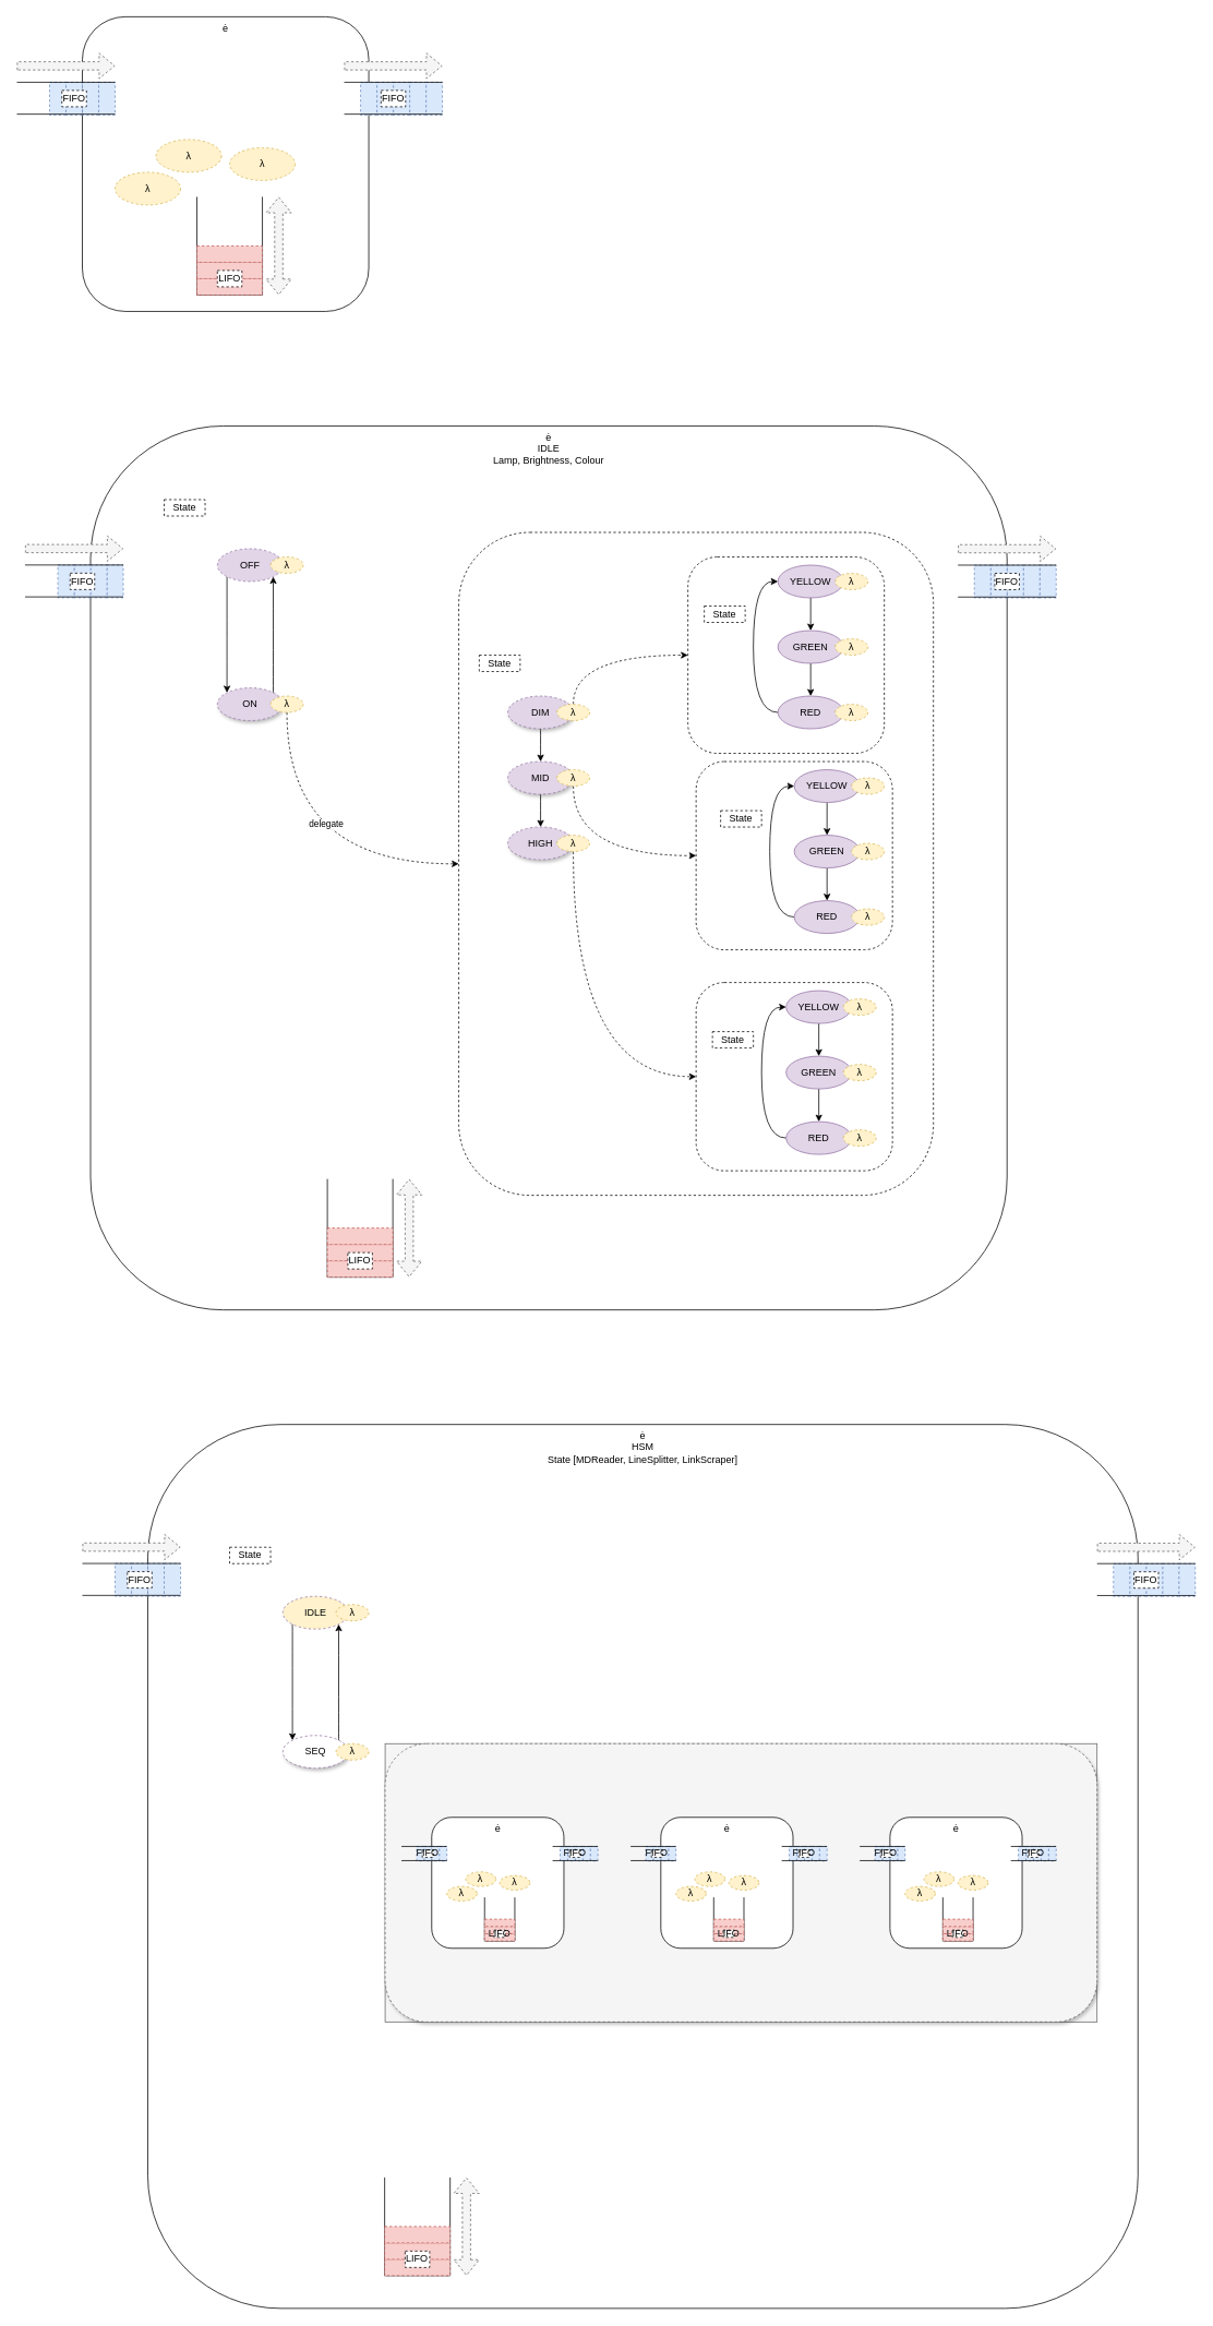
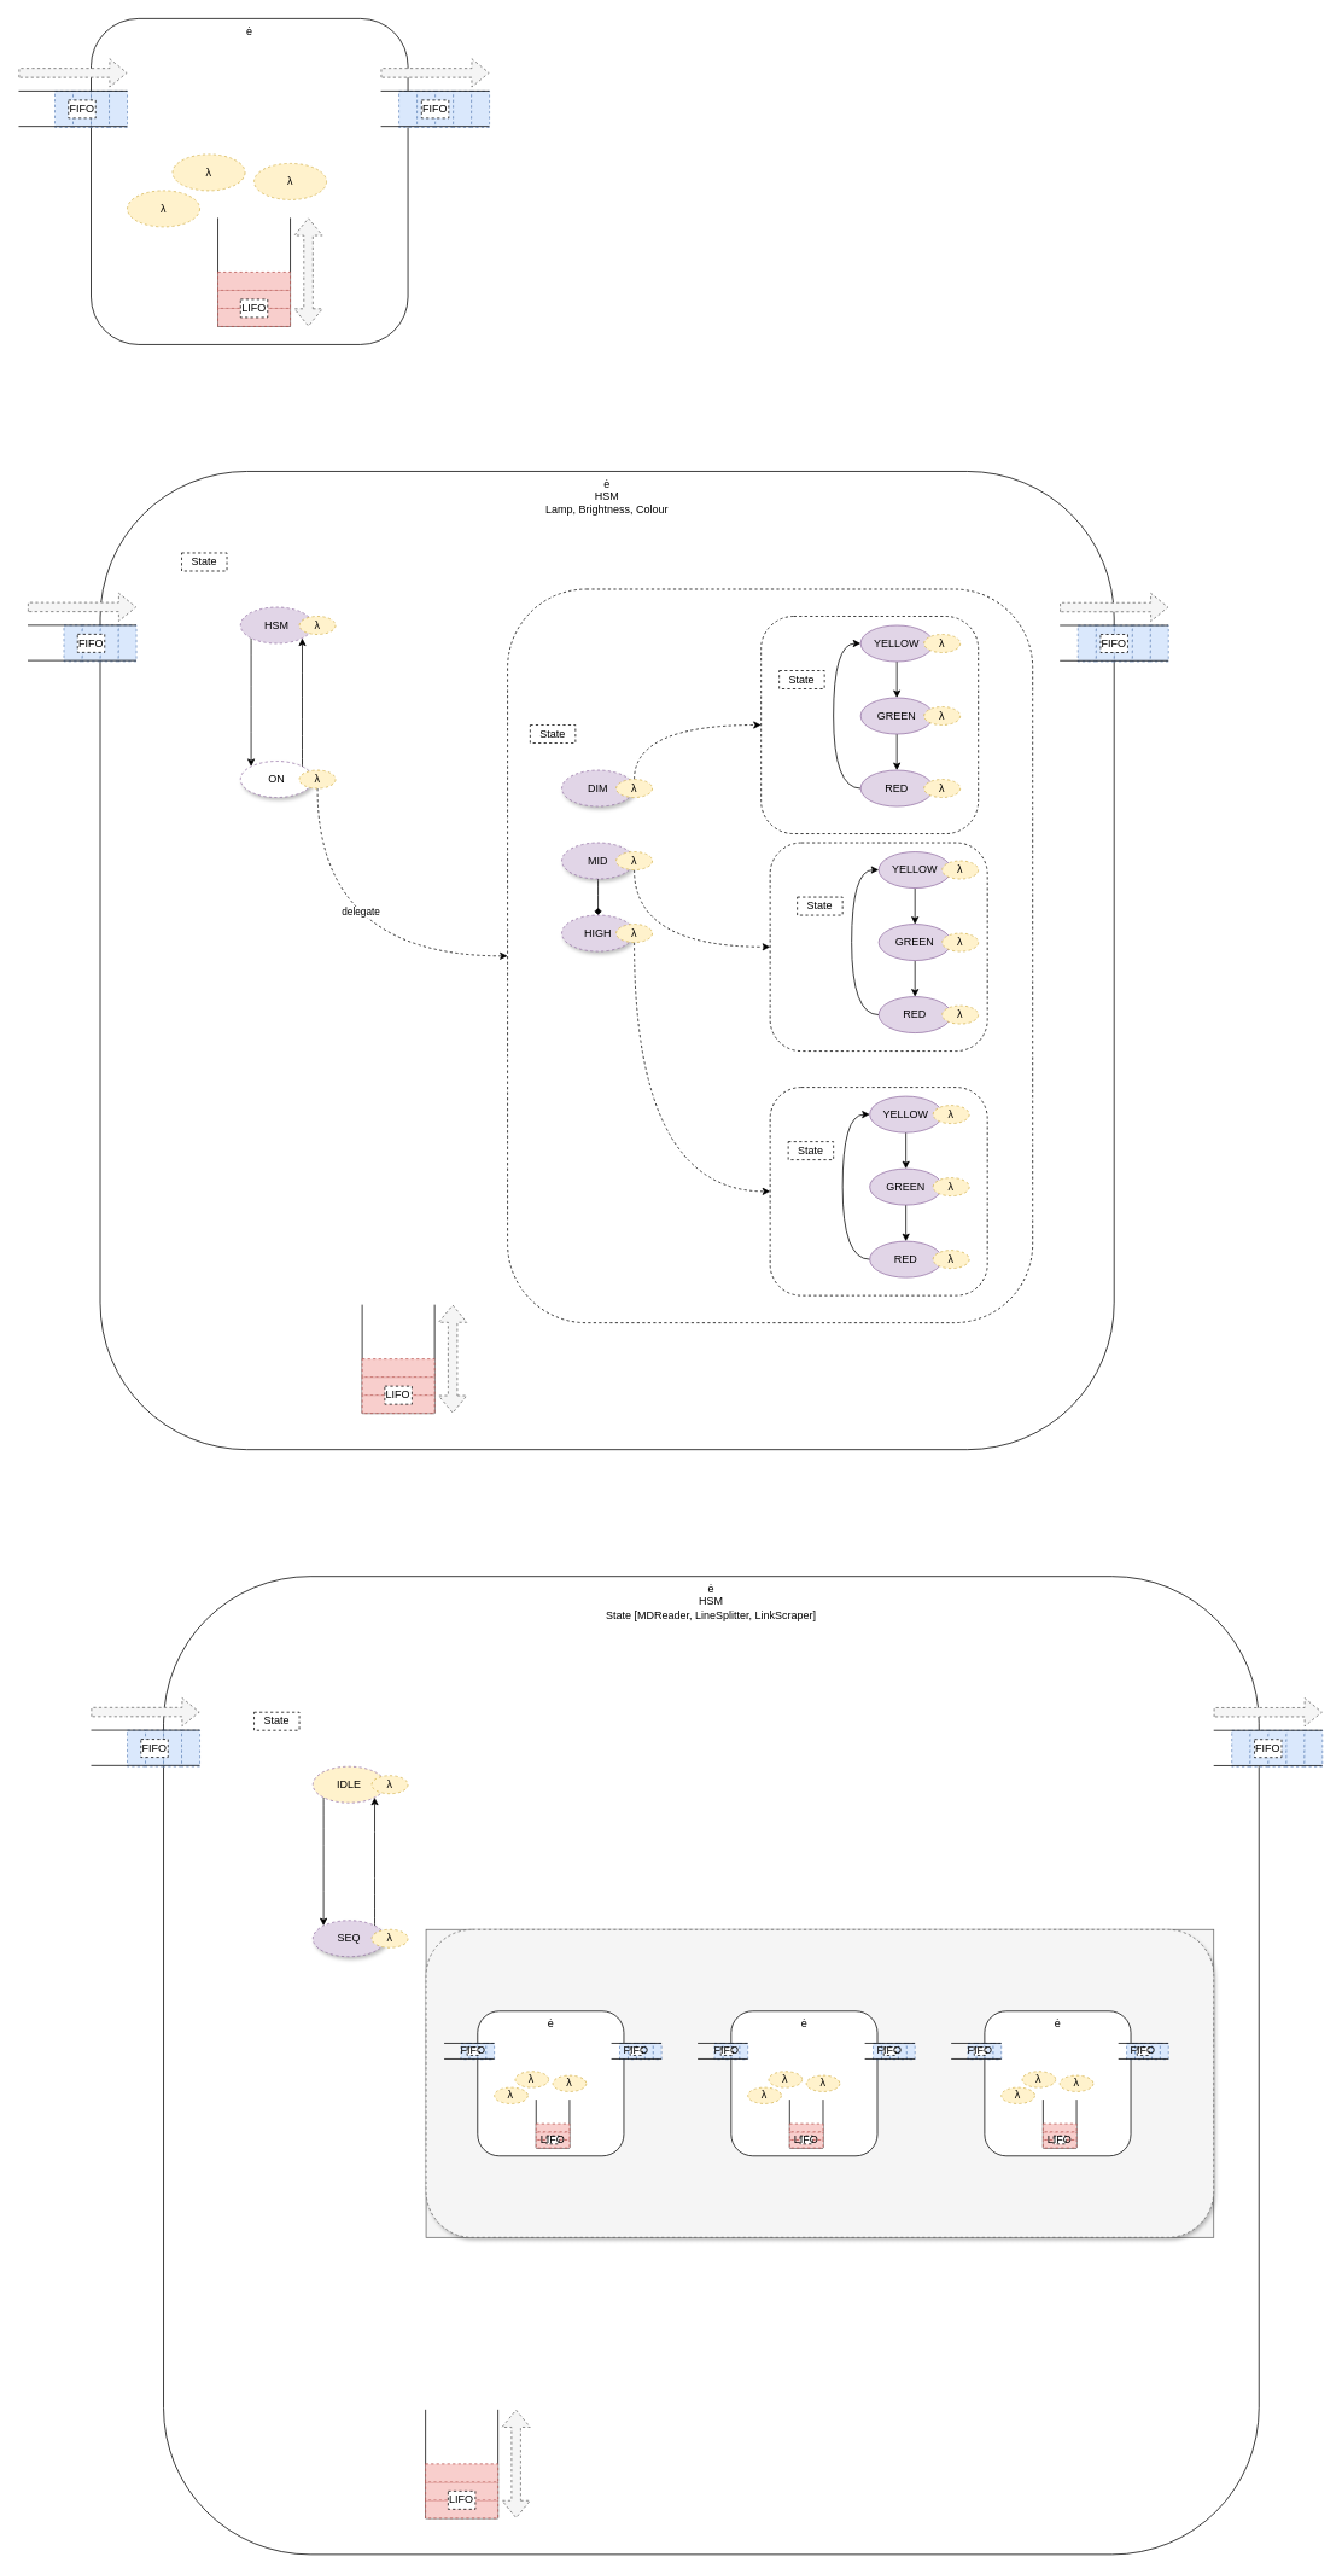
- <mxCell id="2" value="ė&lt;br&gt;IDLE&lt;br&gt;Lamp, Brightness, Colour" style="rounded=1;whiteSpace=wrap;html=1;verticalAlign=top;" vertex="1" parent="1"><mxGeometry x="110" y="520" width="1120" height="1080" as="geometry" /></mxCell>
+ <mxCell id="2" value="ė&lt;br&gt;HSM&lt;br&gt;Lamp, Brightness, Colour" style="rounded=1;whiteSpace=wrap;html=1;verticalAlign=top;" vertex="1" parent="1"><mxGeometry x="110" y="520" width="1120" height="1080" as="geometry" /></mxCell>
- <mxCell id="55" value="OFF" style="ellipse;whiteSpace=wrap;html=1;dashed=1;fillColor=#e1d5e7;strokeColor=#9673a6;" vertex="1" parent="1"><mxGeometry x="265" y="670" width="80" height="40" as="geometry" /></mxCell>
+ <mxCell id="55" value="HSM" style="ellipse;whiteSpace=wrap;html=1;dashed=1;fillColor=#e1d5e7;strokeColor=#9673a6;" vertex="1" parent="1"><mxGeometry x="265" y="670" width="80" height="40" as="geometry" /></mxCell>
- <mxCell id="107" value="ON" style="ellipse;whiteSpace=wrap;html=1;dashed=1;fillColor=#e1d5e7;strokeColor=#9673a6;shadow=1;" vertex="1" parent="1"><mxGeometry x="265" y="840" width="80" height="40" as="geometry" /></mxCell>
+ <mxCell id="107" value="ON" style="ellipse;whiteSpace=wrap;html=1;dashed=1;fillColor=#ffffff;strokeColor=#9673a6;shadow=1;" vertex="1" parent="1"><mxGeometry x="265" y="840" width="80" height="40" as="geometry" /></mxCell>
- <mxCell id="60" style="edgeStyle=orthogonalEdgeStyle;curved=1;orthogonalLoop=1;jettySize=auto;html=1;exitX=0.5;exitY=1;exitDx=0;exitDy=0;entryX=0.5;entryY=0;entryDx=0;entryDy=0;" edge="1" parent="1" source="61" target="63"><mxGeometry relative="1" as="geometry" /></mxCell>
- <mxCell id="62" style="edgeStyle=orthogonalEdgeStyle;curved=1;orthogonalLoop=1;jettySize=auto;html=1;exitX=0.5;exitY=1;exitDx=0;exitDy=0;entryX=0.5;entryY=0;entryDx=0;entryDy=0;" edge="1" parent="1" source="63" target="64"><mxGeometry relative="1" as="geometry" /></mxCell>
+ <mxCell id="62" style="edgeStyle=orthogonalEdgeStyle;curved=1;orthogonalLoop=1;jettySize=auto;html=1;exitX=0.5;exitY=1;exitDx=0;exitDy=0;entryX=0.5;entryY=0;entryDx=0;entryDy=0;endArrow=diamond;" edge="1" parent="1" source="63" target="64"><mxGeometry relative="1" as="geometry" /></mxCell>
- <mxCell id="134" value="SEQ" style="ellipse;whiteSpace=wrap;html=1;dashed=1;fillColor=#ffffff;strokeColor=#9673a6;shadow=1;" vertex="1" parent="1"><mxGeometry x="345" y="2120" width="80" height="40" as="geometry" /></mxCell>
+ <mxCell id="134" value="SEQ" style="ellipse;whiteSpace=wrap;html=1;dashed=1;fillColor=#e1d5e7;strokeColor=#9673a6;shadow=1;" vertex="1" parent="1"><mxGeometry x="345" y="2120" width="80" height="40" as="geometry" /></mxCell>
